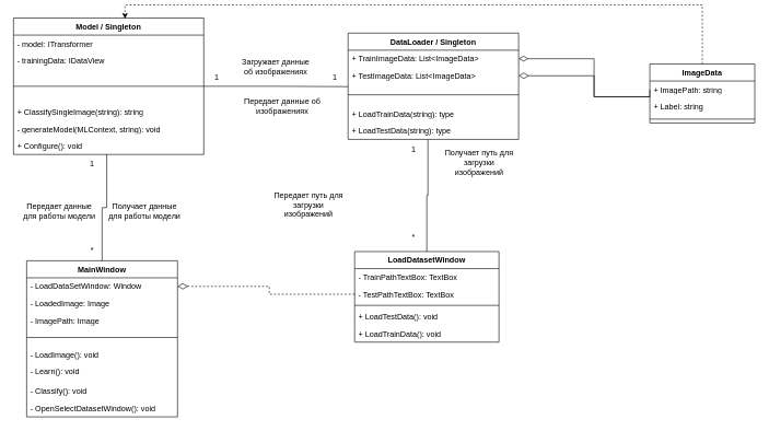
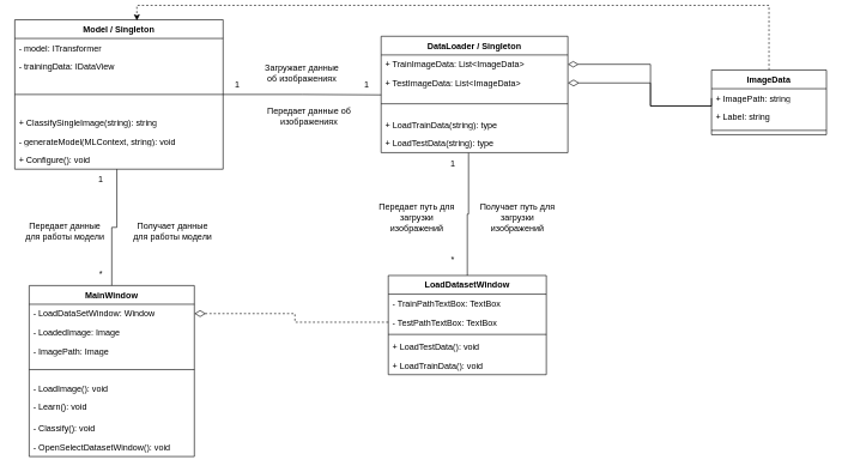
- <mxCell id="48" value="Получает путь для загрузки изображений" style="text;html=1;strokeColor=none;fillColor=none;align=center;verticalAlign=middle;whiteSpace=wrap;rounded=0;" vertex="1" parent="1"><mxGeometry x="670" y="225" width="120" height="30" as="geometry" /></mxCell>
+ <mxCell id="48" value="Получает путь для загрузки изображений" style="text;html=1;strokeColor=none;fillColor=none;align=center;verticalAlign=middle;whiteSpace=wrap;rounded=0;" vertex="1" parent="1"><mxGeometry x="660" y="280" width="120" height="30" as="geometry" /></mxCell>
- <mxCell id="47" value="Передает путь для загрузки изображений" style="text;html=1;strokeColor=none;fillColor=none;align=center;verticalAlign=middle;whiteSpace=wrap;rounded=0;" vertex="1" parent="1"><mxGeometry x="410" y="290" width="120" height="30" as="geometry" /></mxCell>
+ <mxCell id="47" value="Передает путь для загрузки изображений" style="text;html=1;strokeColor=none;fillColor=none;align=center;verticalAlign=middle;whiteSpace=wrap;rounded=0;" vertex="1" parent="1"><mxGeometry x="520" y="280" width="120" height="30" as="geometry" /></mxCell>
- <mxCell id="52" value="Получает данные для работы модели" style="text;html=1;strokeColor=none;fillColor=none;align=center;verticalAlign=middle;whiteSpace=wrap;rounded=0;" vertex="1" parent="1"><mxGeometry x="160" y="300" width="120" height="30" as="geometry" /></mxCell>
+ <mxCell id="52" value="Получает данные для работы модели" style="text;html=1;strokeColor=none;fillColor=none;align=center;verticalAlign=middle;whiteSpace=wrap;rounded=0;" vertex="1" parent="1"><mxGeometry x="180" y="300" width="120" height="30" as="geometry" /></mxCell>
